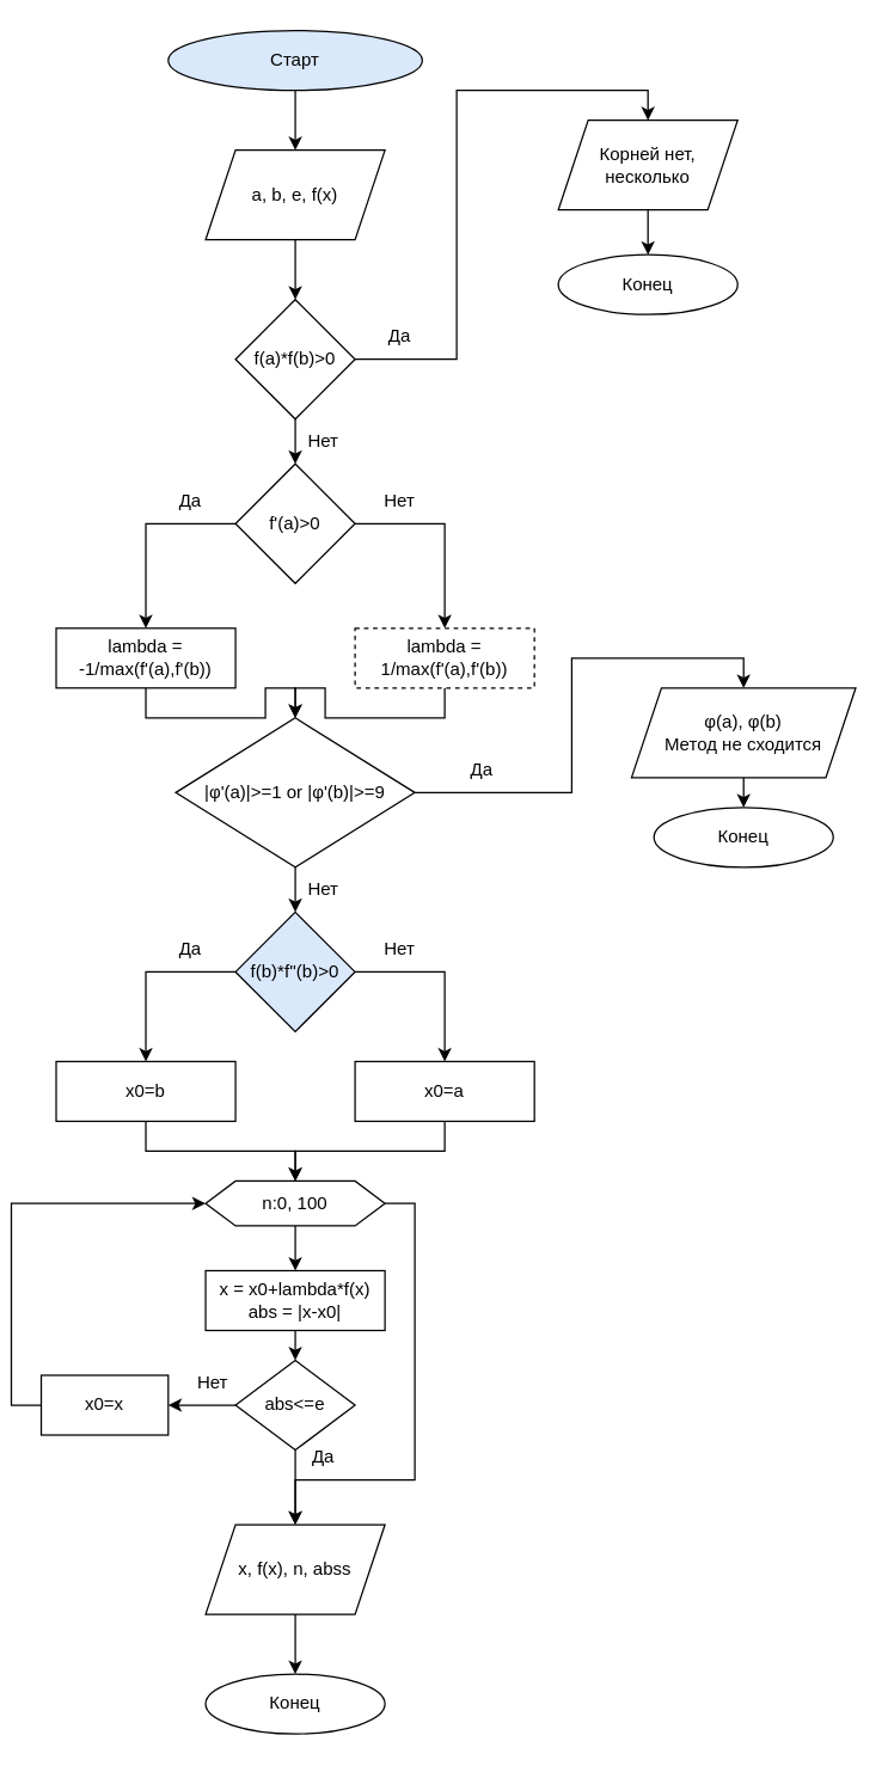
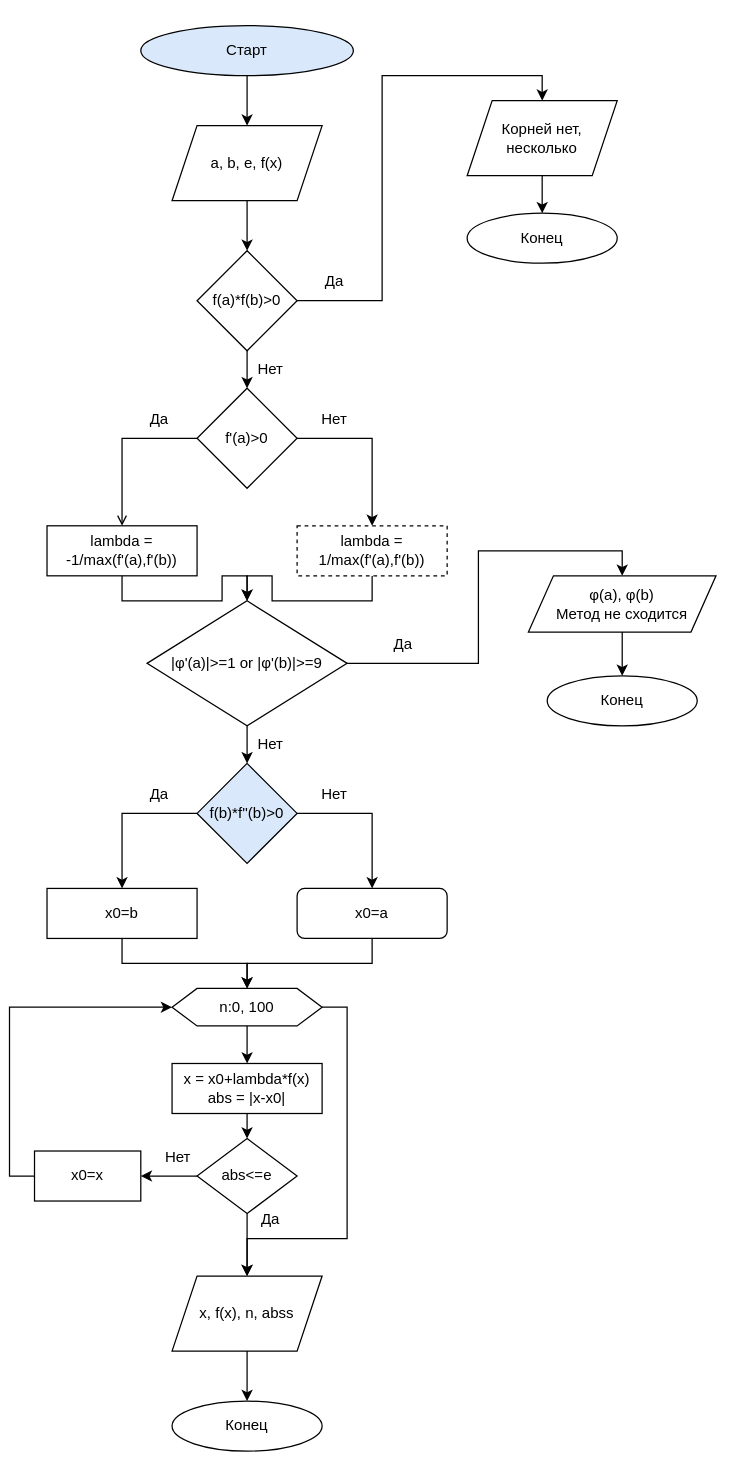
- <mxCell id="14" style="edgeStyle=orthogonalEdgeStyle;rounded=0;orthogonalLoop=1;jettySize=auto;html=1;exitX=0;exitY=0.5;exitDx=0;exitDy=0;entryX=0.5;entryY=0;entryDx=0;entryDy=0;" edge="1" parent="1" source="16" target="18"><mxGeometry relative="1" as="geometry" /></mxCell>
+ <mxCell id="14" style="edgeStyle=orthogonalEdgeStyle;rounded=0;orthogonalLoop=1;jettySize=auto;html=1;exitX=0;exitY=0.5;exitDx=0;exitDy=0;entryX=0.5;entryY=0;entryDx=0;entryDy=0;endArrow=open;" edge="1" parent="1" source="16" target="18"><mxGeometry relative="1" as="geometry" /></mxCell>
- <mxCell id="27" value="φ(a), φ(b)&lt;br&gt;Метод не сходится" style="shape=parallelogram;perimeter=parallelogramPerimeter;whiteSpace=wrap;html=1;fixedSize=1;" vertex="1" parent="1"><mxGeometry x="415" y="460" width="150" height="60" as="geometry" /></mxCell>
+ <mxCell id="27" value="φ(a), φ(b)&lt;br&gt;Метод не сходится" style="shape=parallelogram;perimeter=parallelogramPerimeter;whiteSpace=wrap;html=1;fixedSize=1;" vertex="1" parent="1"><mxGeometry x="415" y="460" width="150" height="45" as="geometry" /></mxCell>
- <mxCell id="37" value="x0=a" style="rounded=0;whiteSpace=wrap;html=1;" vertex="1" parent="1"><mxGeometry x="230" y="710" width="120" height="40" as="geometry" /></mxCell>
+ <mxCell id="37" value="x0=a" style="whiteSpace=wrap;html=1;rounded=1;" vertex="1" parent="1"><mxGeometry x="230" y="710" width="120" height="40" as="geometry" /></mxCell>
